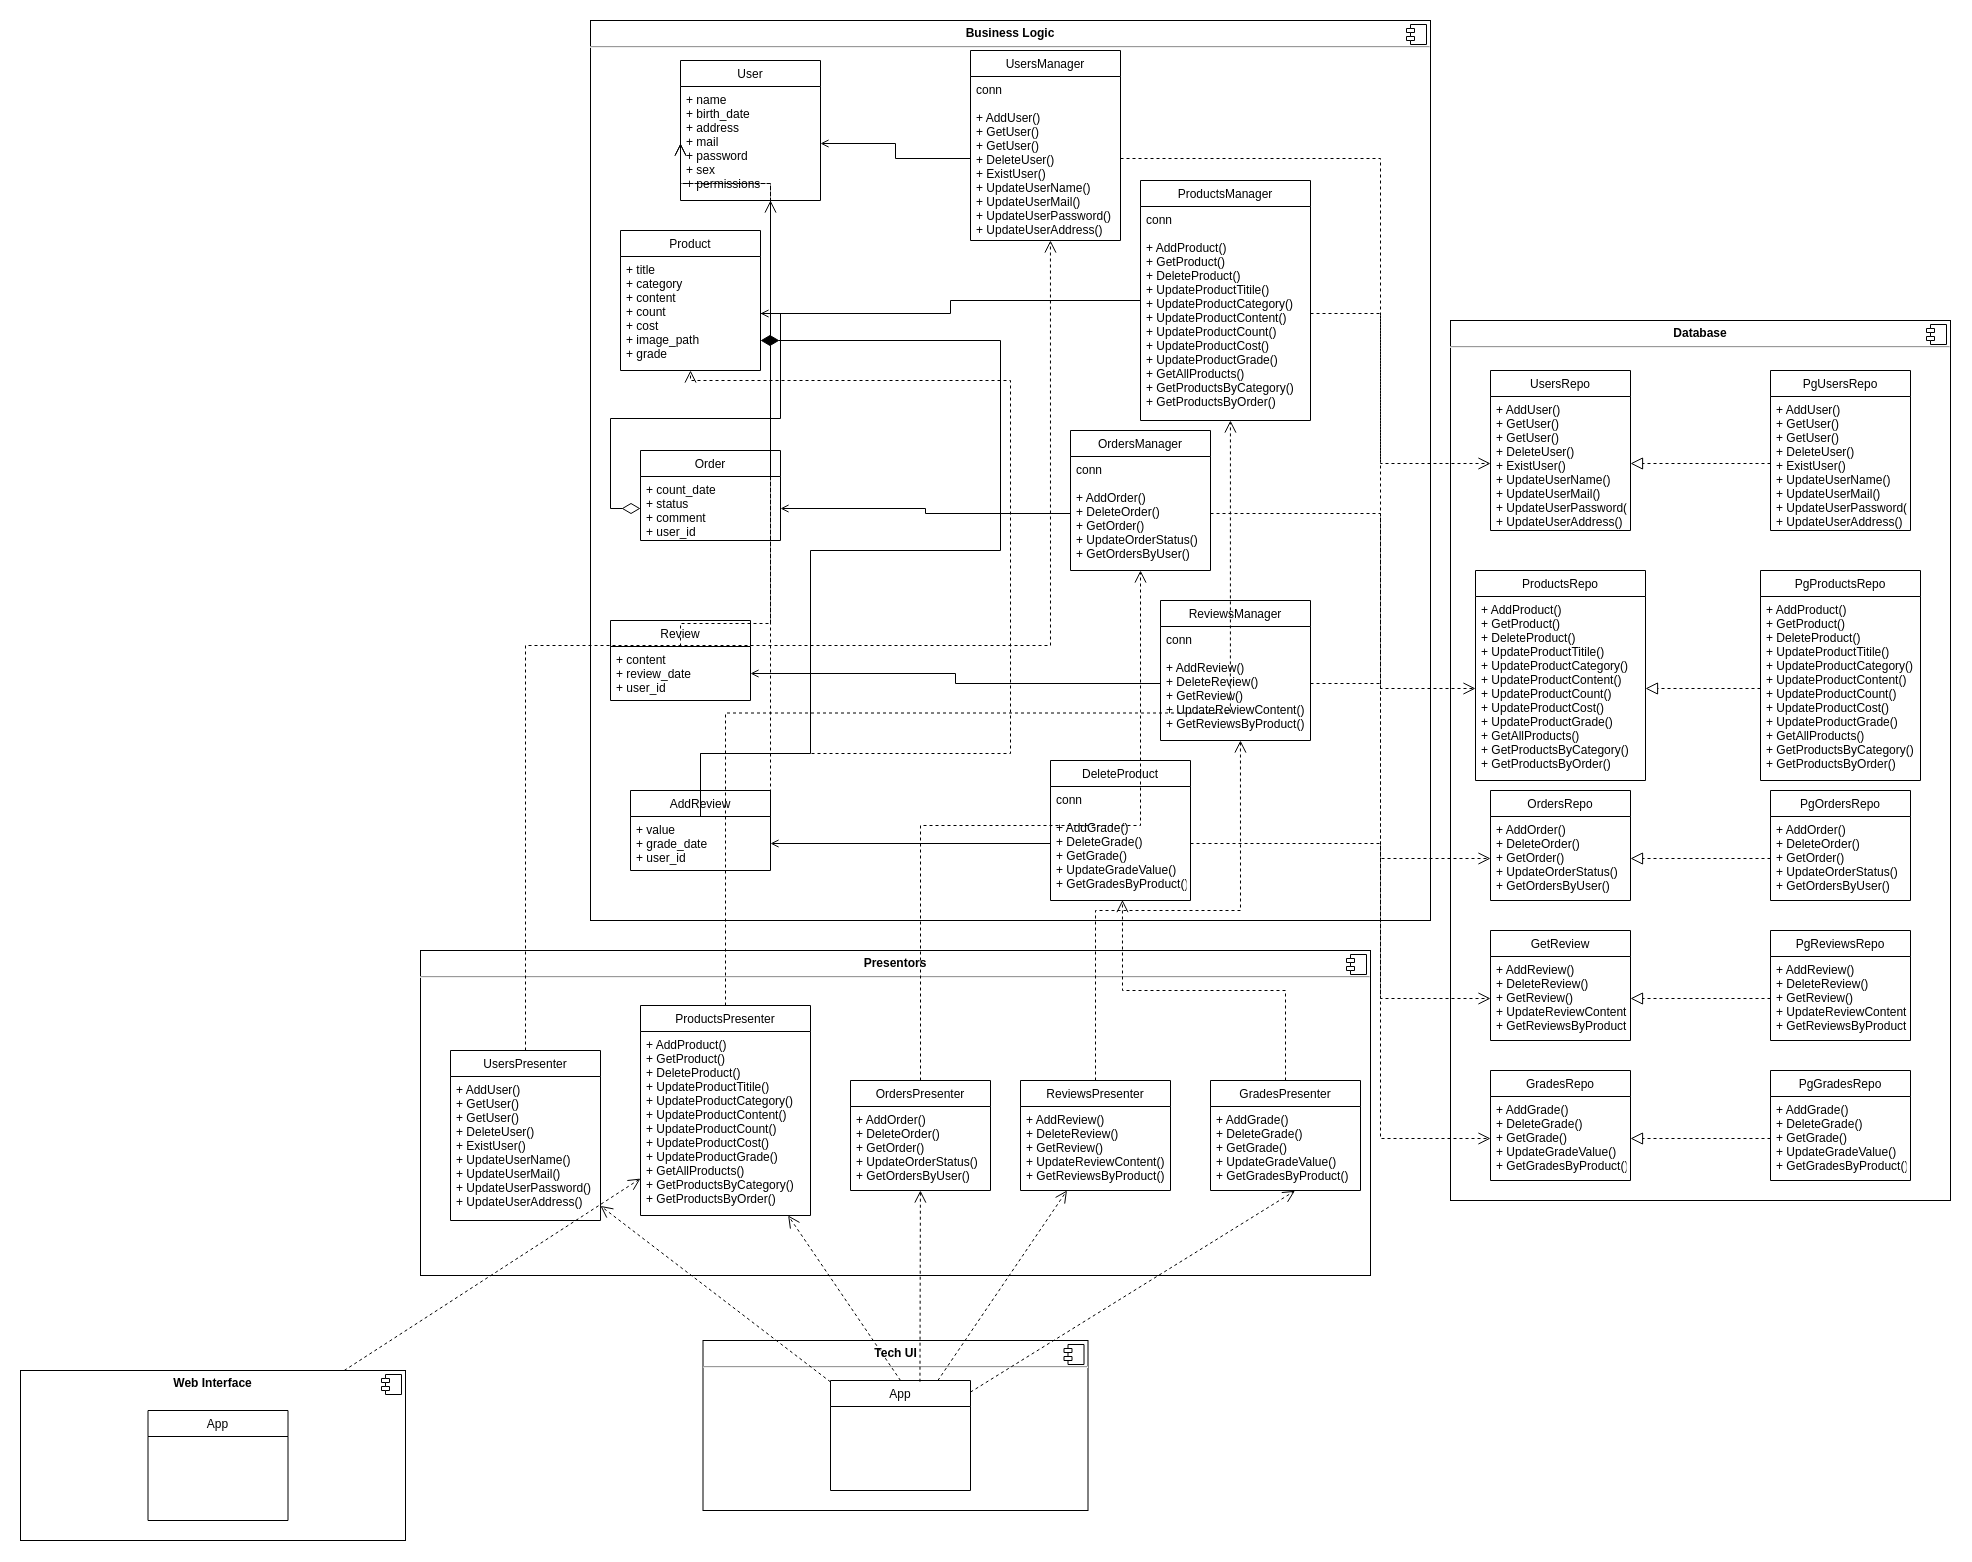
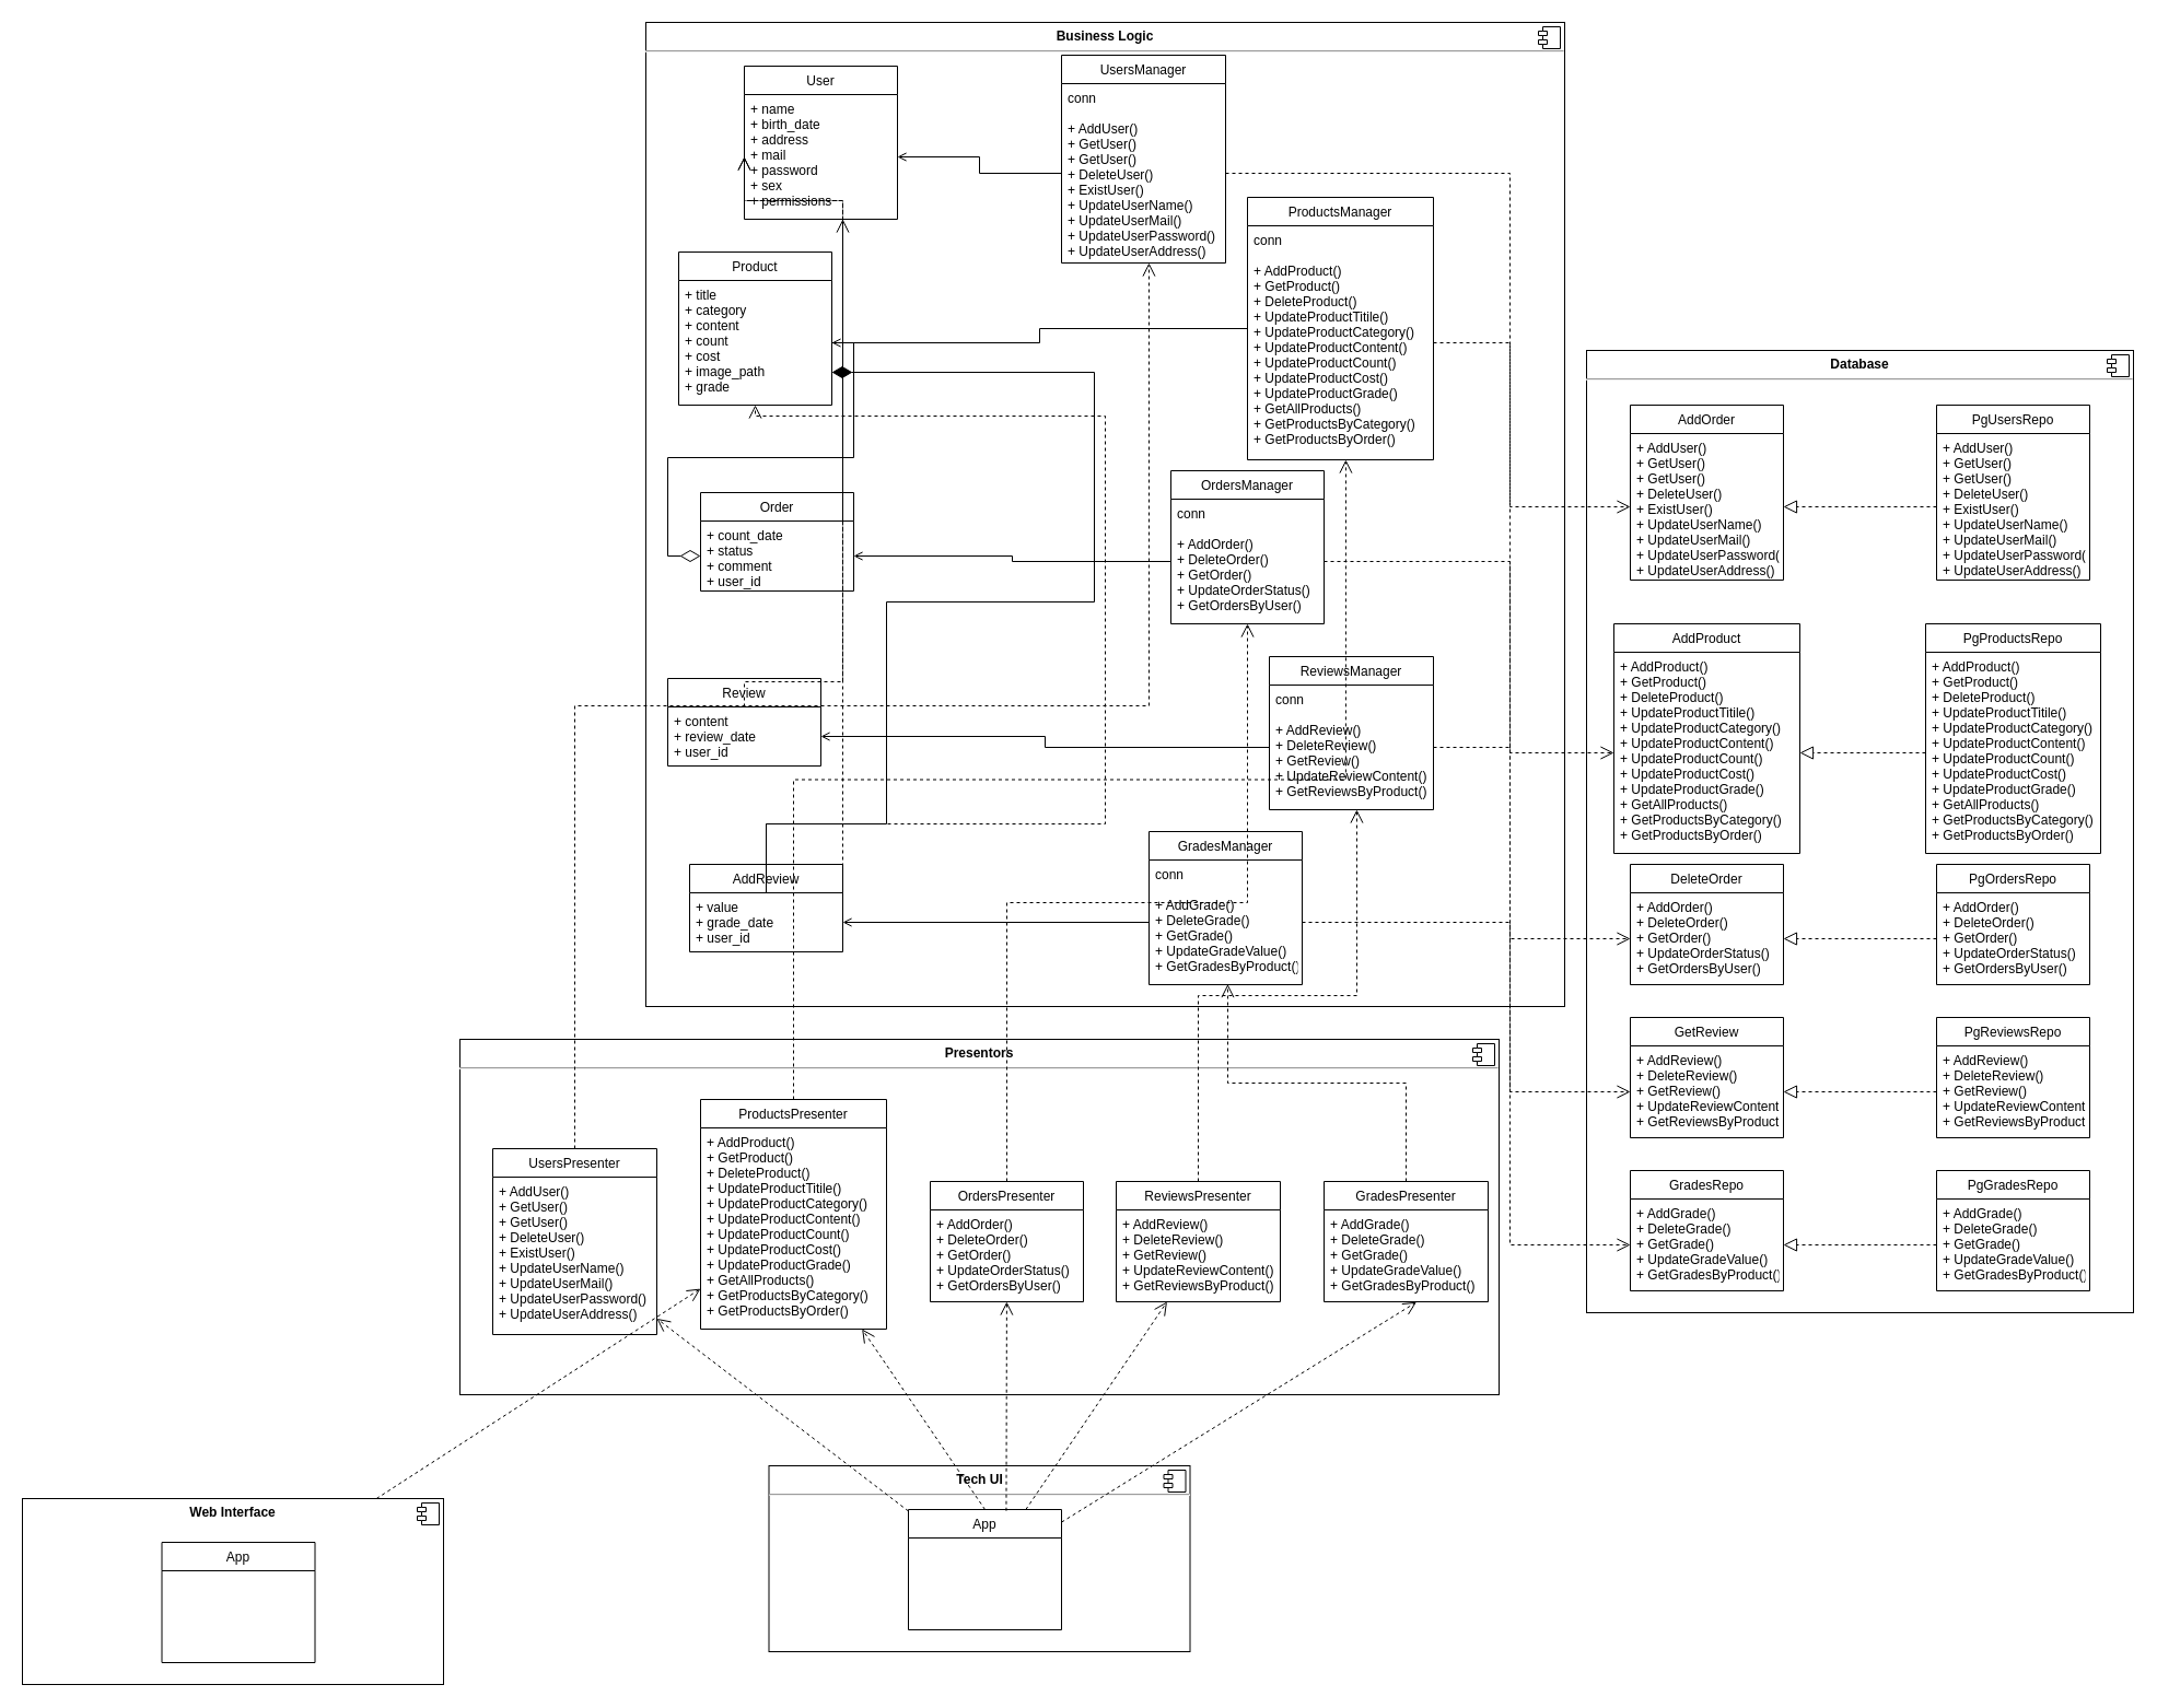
- <mxCell id="33" value="UsersRepo" style="swimlane;fontStyle=0;childLayout=stackLayout;horizontal=1;startSize=26;fillColor=none;horizontalStack=0;resizeParent=1;resizeParentMax=0;resizeLast=0;collapsible=1;marginBottom=0;" parent="1" vertex="1"><mxGeometry x="1490" y="370" width="140" height="160" as="geometry" /></mxCell>
+ <mxCell id="33" value="AddOrder" style="swimlane;fontStyle=0;childLayout=stackLayout;horizontal=1;startSize=26;fillColor=none;horizontalStack=0;resizeParent=1;resizeParentMax=0;resizeLast=0;collapsible=1;marginBottom=0;" parent="1" vertex="1"><mxGeometry x="1490" y="370" width="140" height="160" as="geometry" /></mxCell>
- <mxCell id="35" value="ProductsRepo" style="swimlane;fontStyle=0;childLayout=stackLayout;horizontal=1;startSize=26;fillColor=none;horizontalStack=0;resizeParent=1;resizeParentMax=0;resizeLast=0;collapsible=1;marginBottom=0;" parent="1" vertex="1"><mxGeometry x="1475" y="570" width="170" height="210" as="geometry" /></mxCell>
+ <mxCell id="35" value="AddProduct" style="swimlane;fontStyle=0;childLayout=stackLayout;horizontal=1;startSize=26;fillColor=none;horizontalStack=0;resizeParent=1;resizeParentMax=0;resizeLast=0;collapsible=1;marginBottom=0;" parent="1" vertex="1"><mxGeometry x="1475" y="570" width="170" height="210" as="geometry" /></mxCell>
- <mxCell id="30" value="DeleteProduct" style="swimlane;fontStyle=0;childLayout=stackLayout;horizontal=1;startSize=26;fillColor=none;horizontalStack=0;resizeParent=1;resizeParentMax=0;resizeLast=0;collapsible=1;marginBottom=0;" parent="1" vertex="1"><mxGeometry x="1050" y="760" width="140" height="140" as="geometry" /></mxCell>
+ <mxCell id="30" value="GradesManager" style="swimlane;fontStyle=0;childLayout=stackLayout;horizontal=1;startSize=26;fillColor=none;horizontalStack=0;resizeParent=1;resizeParentMax=0;resizeLast=0;collapsible=1;marginBottom=0;" parent="1" vertex="1"><mxGeometry x="1050" y="760" width="140" height="140" as="geometry" /></mxCell>
- <mxCell id="37" value="OrdersRepo" style="swimlane;fontStyle=0;childLayout=stackLayout;horizontal=1;startSize=26;fillColor=none;horizontalStack=0;resizeParent=1;resizeParentMax=0;resizeLast=0;collapsible=1;marginBottom=0;" parent="1" vertex="1"><mxGeometry x="1490" y="790" width="140" height="110" as="geometry" /></mxCell>
+ <mxCell id="37" value="DeleteOrder" style="swimlane;fontStyle=0;childLayout=stackLayout;horizontal=1;startSize=26;fillColor=none;horizontalStack=0;resizeParent=1;resizeParentMax=0;resizeLast=0;collapsible=1;marginBottom=0;" parent="1" vertex="1"><mxGeometry x="1490" y="790" width="140" height="110" as="geometry" /></mxCell>
